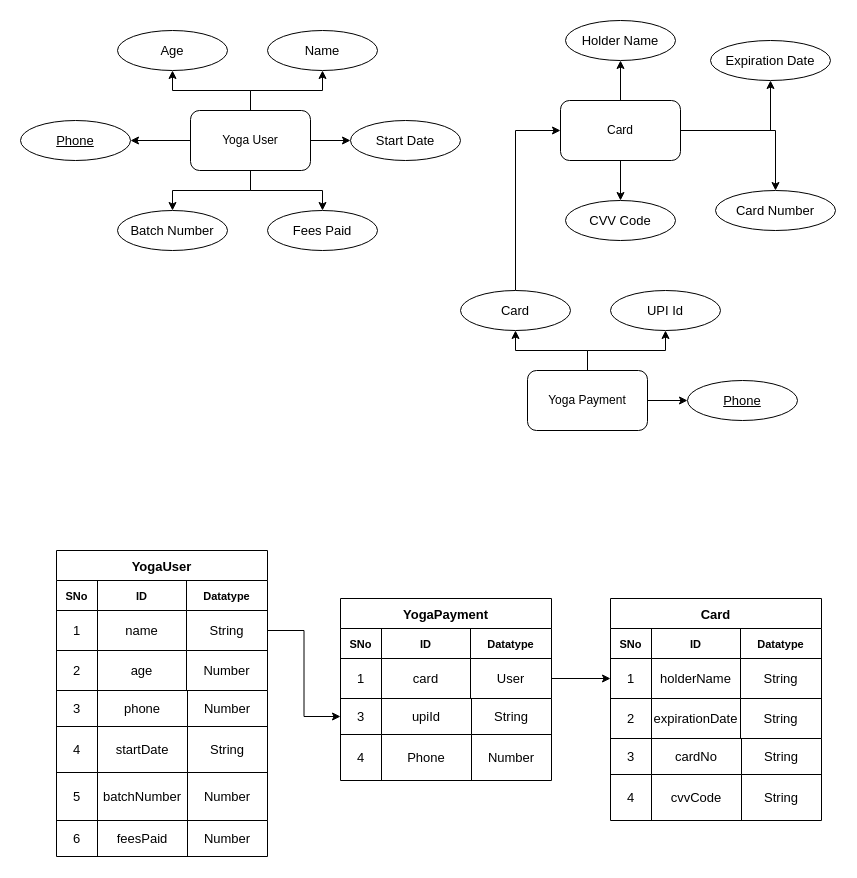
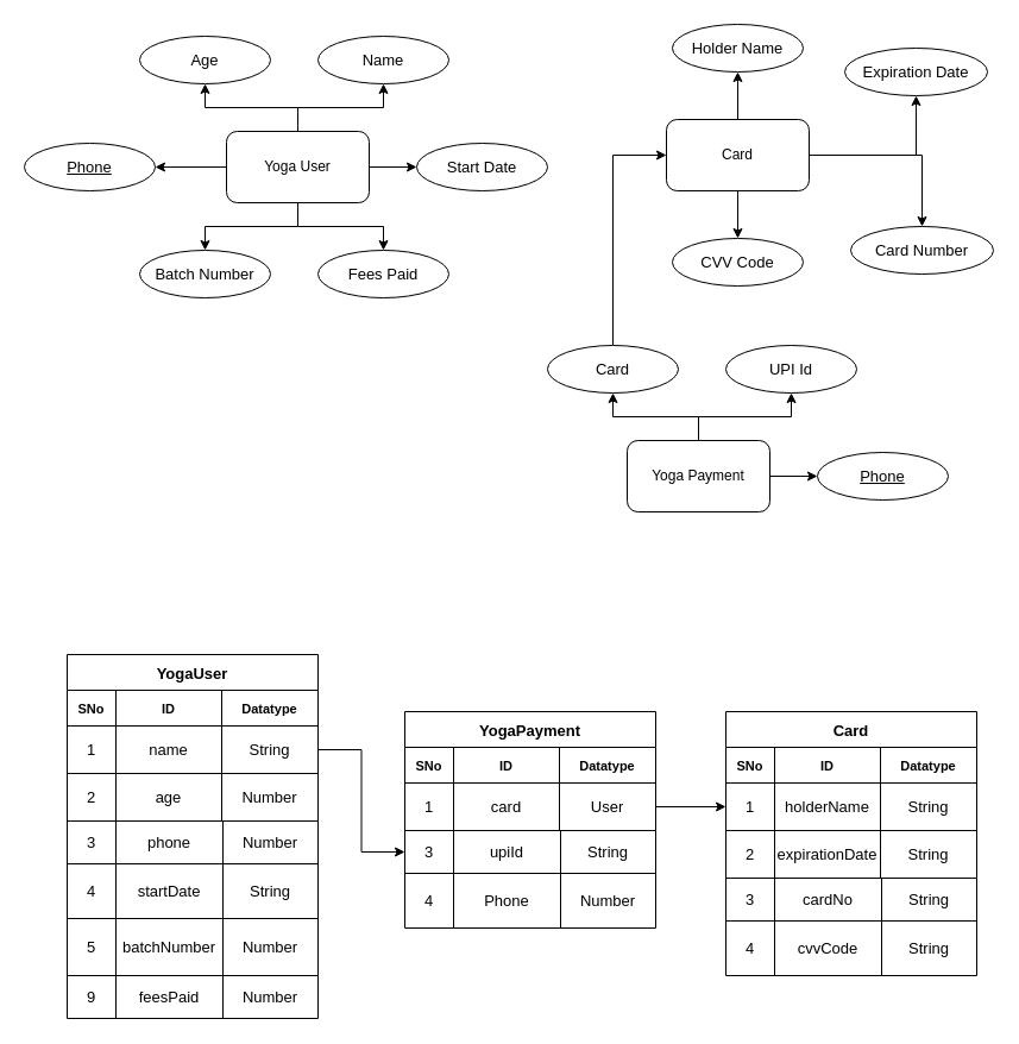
- <mxCell id="60" value="&lt;font style=&quot;font-size: 13px;&quot;&gt;6&lt;/font&gt;" style="shape=partialRectangle;html=1;whiteSpace=wrap;connectable=0;fillColor=none;top=0;left=0;bottom=0;right=0;overflow=hidden;fontSize=13;" vertex="1" parent="59"><mxGeometry width="41" height="36" as="geometry"><mxRectangle width="41" height="36" as="alternateBounds" /></mxGeometry></mxCell>
+ <mxCell id="60" value="&lt;font style=&quot;font-size: 13px;&quot;&gt;9&lt;/font&gt;" style="shape=partialRectangle;html=1;whiteSpace=wrap;connectable=0;fillColor=none;top=0;left=0;bottom=0;right=0;overflow=hidden;fontSize=13;" vertex="1" parent="59"><mxGeometry width="41" height="36" as="geometry"><mxRectangle width="41" height="36" as="alternateBounds" /></mxGeometry></mxCell>
